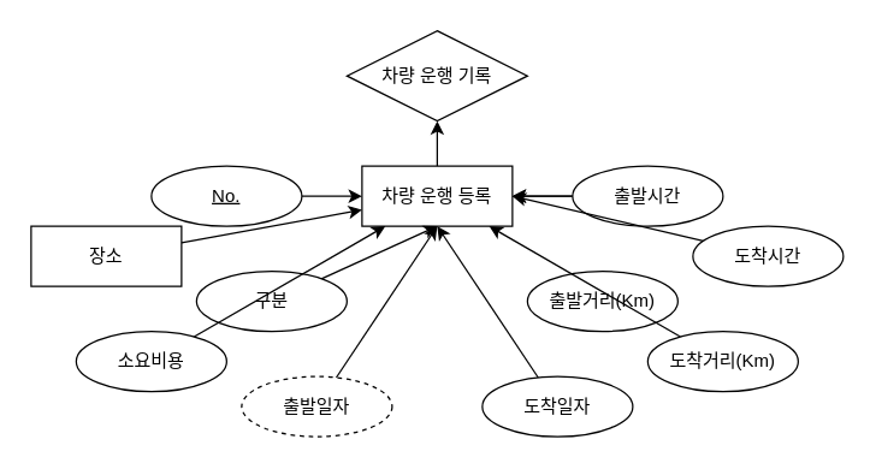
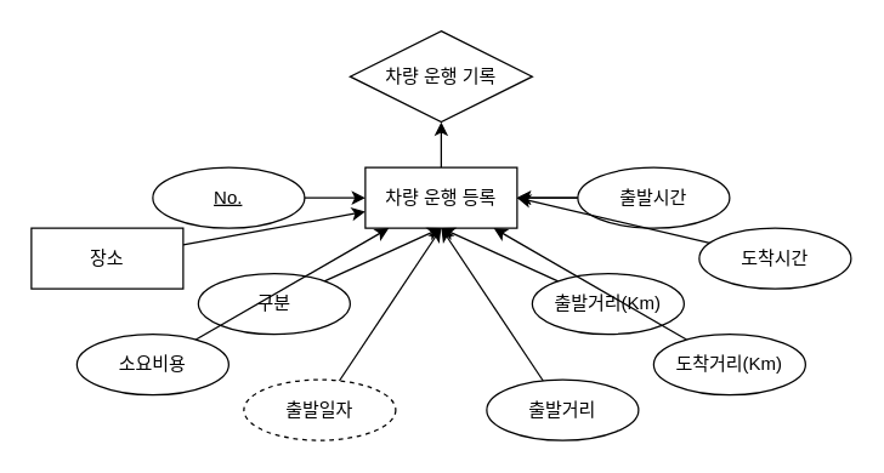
+ <mxCell id="14" style="rounded=0;orthogonalLoop=1;jettySize=auto;html=1;entryX=0.5;entryY=1;entryDx=0;entryDy=0;" edge="1" parent="1" source="15" target="4"><mxGeometry relative="1" as="geometry" /></mxCell>
- <mxCell id="17" value="도착일자" style="ellipse;whiteSpace=wrap;html=1;align=center;" vertex="1" parent="1"><mxGeometry x="320" y="250" width="100" height="40" as="geometry" /></mxCell>
+ <mxCell id="17" value="출발거리" style="ellipse;whiteSpace=wrap;html=1;align=center;" vertex="1" parent="1"><mxGeometry x="320" y="250" width="100" height="40" as="geometry" /></mxCell>
